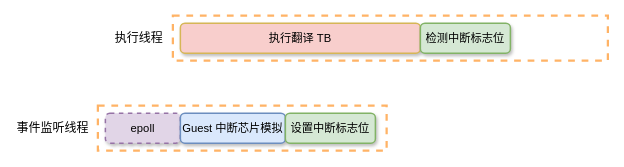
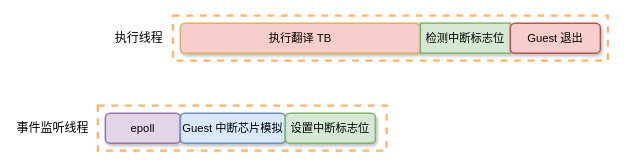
- <mxCell id="8" value="检测中断标志位" style="rounded=1;whiteSpace=wrap;html=1;fillColor=#d5e8d4;strokeColor=#82b366;fontSize=15;strokeWidth=2;glass=0;sketch=0;shadow=1;" parent="1" vertex="1"><mxGeometry x="560" y="30" width="120" height="40" as="geometry" /></mxCell>
+ <mxCell id="8" value="检测中断标志位" style="whiteSpace=wrap;html=1;fillColor=#d5e8d4;strokeColor=#82b366;fontSize=15;strokeWidth=2;glass=0;sketch=0;shadow=1;rounded=0;" parent="1" vertex="1"><mxGeometry x="560" y="30" width="120" height="40" as="geometry" /></mxCell>
+ <mxCell id="9" value="Guest 退出" style="rounded=1;whiteSpace=wrap;html=1;fillColor=#f8cecc;strokeColor=#b85450;fontSize=15;strokeWidth=2;glass=0;sketch=0;shadow=1;" parent="1" vertex="1"><mxGeometry x="680" y="30" width="120" height="40" as="geometry" /></mxCell>
- <mxCell id="4" value="epoll" style="rounded=1;whiteSpace=wrap;html=1;fillColor=#e1d5e7;strokeColor=#9673a6;fontSize=15;strokeWidth=2;glass=0;sketch=0;shadow=1;dashed=1;" parent="1" vertex="1"><mxGeometry x="140" y="150" width="100" height="40" as="geometry" /></mxCell>
+ <mxCell id="4" value="epoll" style="rounded=1;whiteSpace=wrap;html=1;fillColor=#e1d5e7;strokeColor=#9673a6;fontSize=15;strokeWidth=2;glass=0;sketch=0;shadow=1;" parent="1" vertex="1"><mxGeometry x="140" y="150" width="100" height="40" as="geometry" /></mxCell>
